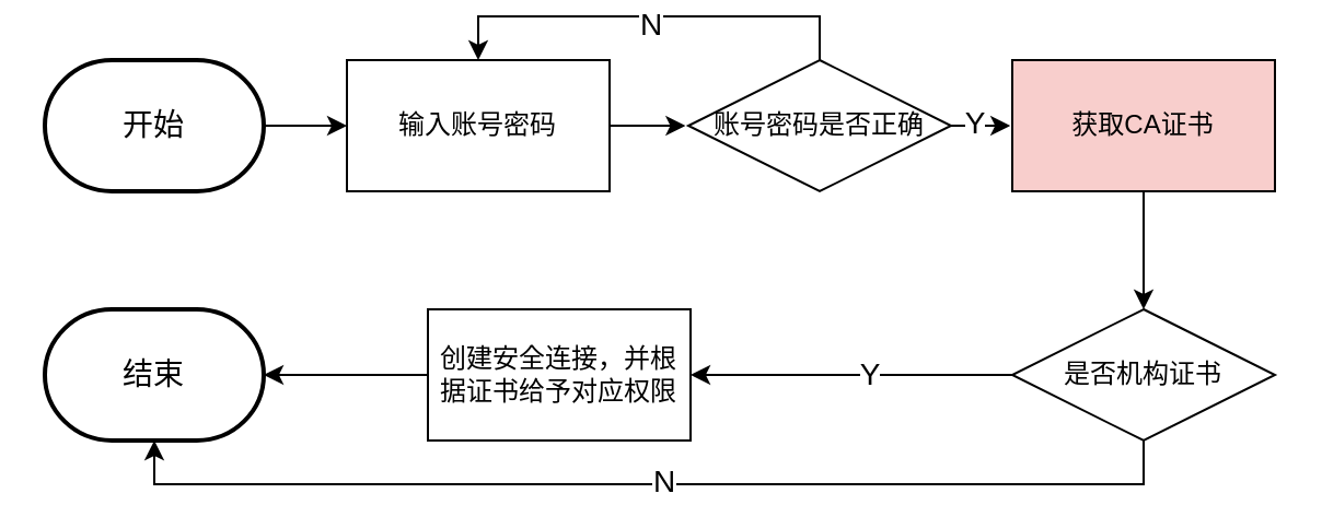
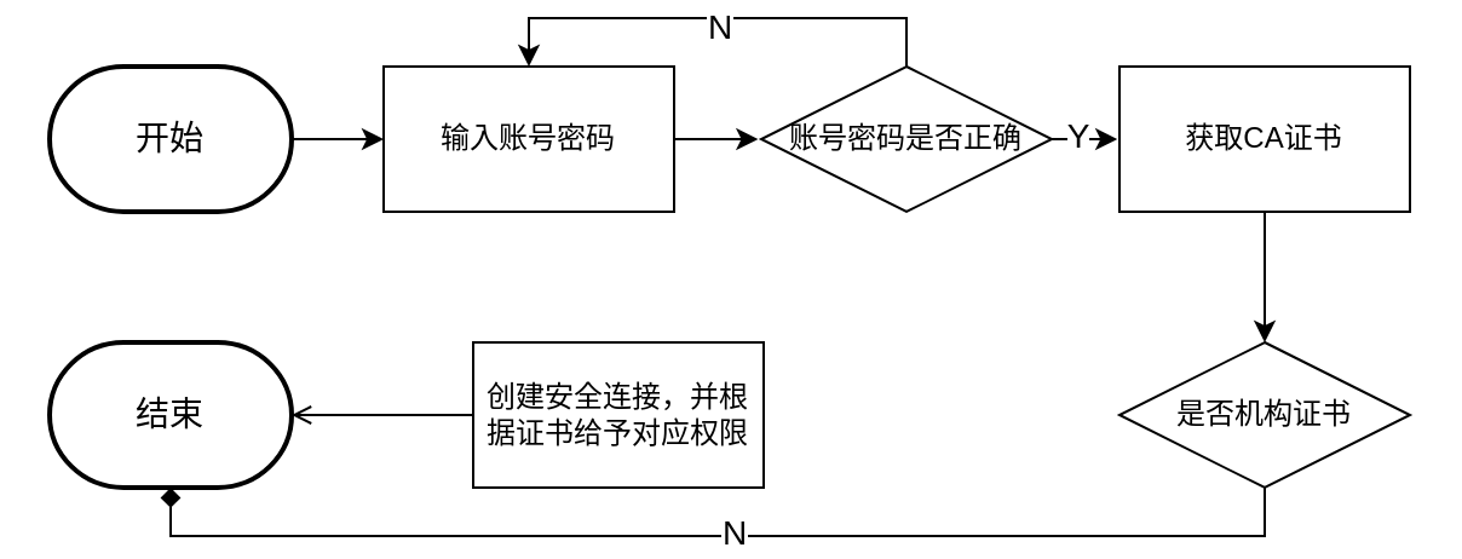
- <mxCell id="10" value="获取CA证书" style="rounded=0;whiteSpace=wrap;html=1;fillColor=#f8cecc;" vertex="1" parent="1"><mxGeometry x="462" y="20" width="120" height="60" as="geometry" /></mxCell>
+ <mxCell id="10" value="获取CA证书" style="rounded=0;whiteSpace=wrap;html=1;" vertex="1" parent="1"><mxGeometry x="462" y="20" width="120" height="60" as="geometry" /></mxCell>
- <mxCell id="18" style="edgeStyle=orthogonalEdgeStyle;rounded=0;orthogonalLoop=1;jettySize=auto;html=1;exitX=0;exitY=0.5;exitDx=0;exitDy=0;entryX=1;entryY=0.5;entryDx=0;entryDy=0;entryPerimeter=0;" edge="1" parent="1" source="17" target="16"><mxGeometry relative="1" as="geometry" /></mxCell>
+ <mxCell id="18" style="edgeStyle=orthogonalEdgeStyle;rounded=0;orthogonalLoop=1;jettySize=auto;html=1;exitX=0;exitY=0.5;exitDx=0;exitDy=0;entryX=1;entryY=0.5;entryDx=0;entryDy=0;entryPerimeter=0;endArrow=open;" edge="1" parent="1" source="17" target="16"><mxGeometry relative="1" as="geometry" /></mxCell>
- <mxCell id="13" style="edgeStyle=orthogonalEdgeStyle;rounded=0;orthogonalLoop=1;jettySize=auto;html=1;exitX=0;exitY=0.5;exitDx=0;exitDy=0;entryX=1;entryY=0.5;entryDx=0;entryDy=0;" edge="1" parent="1" source="15" target="17"><mxGeometry relative="1" as="geometry" /></mxCell>
- <mxCell id="14" value="&lt;font style=&quot;font-size: 14px;&quot;&gt;Y&lt;/font&gt;" style="edgeLabel;html=1;align=center;verticalAlign=middle;resizable=0;points=[];" vertex="1" connectable="0" parent="13"><mxGeometry x="-0.102" y="-1" relative="1" as="geometry"><mxPoint as="offset" /></mxGeometry></mxCell>
- <mxCell id="19" style="edgeStyle=orthogonalEdgeStyle;rounded=0;orthogonalLoop=1;jettySize=auto;html=1;exitX=0.5;exitY=1;exitDx=0;exitDy=0;entryX=0.5;entryY=1;entryDx=0;entryDy=0;entryPerimeter=0;" edge="1" parent="1" source="15" target="16"><mxGeometry relative="1" as="geometry" /></mxCell>
+ <mxCell id="19" style="edgeStyle=orthogonalEdgeStyle;rounded=0;orthogonalLoop=1;jettySize=auto;html=1;exitX=0.5;exitY=1;exitDx=0;exitDy=0;entryX=0.5;entryY=1;entryDx=0;entryDy=0;entryPerimeter=0;endArrow=diamond;" edge="1" parent="1" source="15" target="16"><mxGeometry relative="1" as="geometry" /></mxCell>
